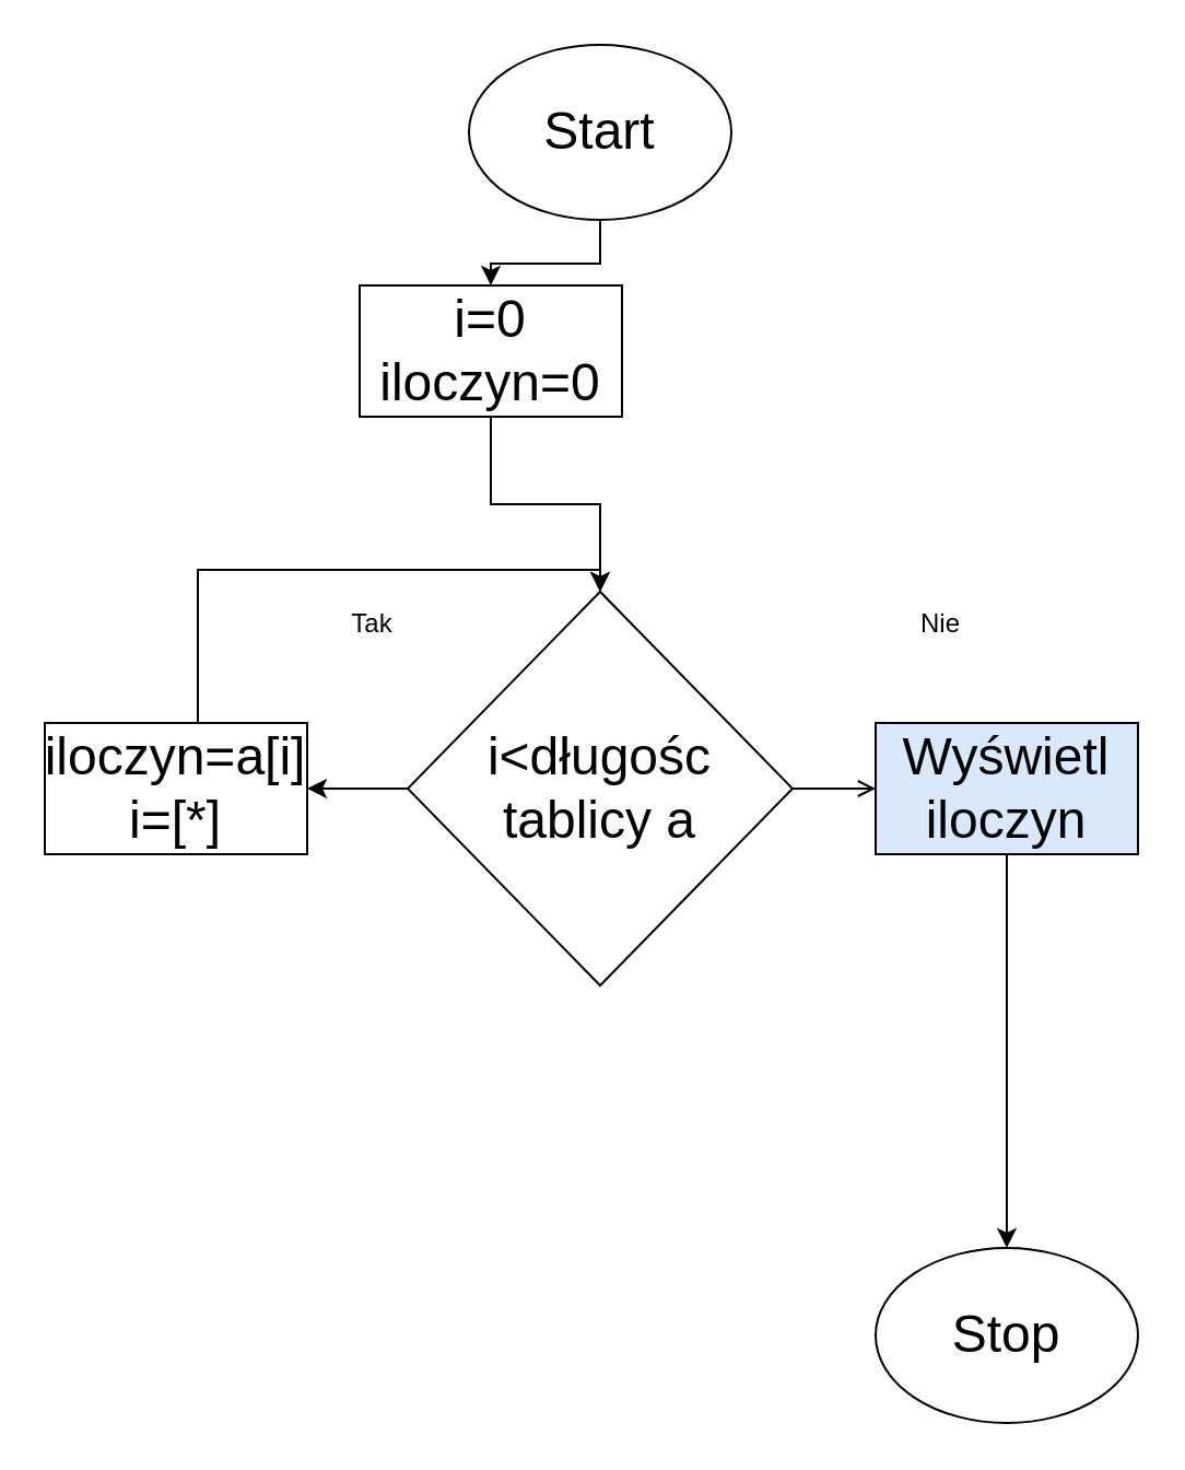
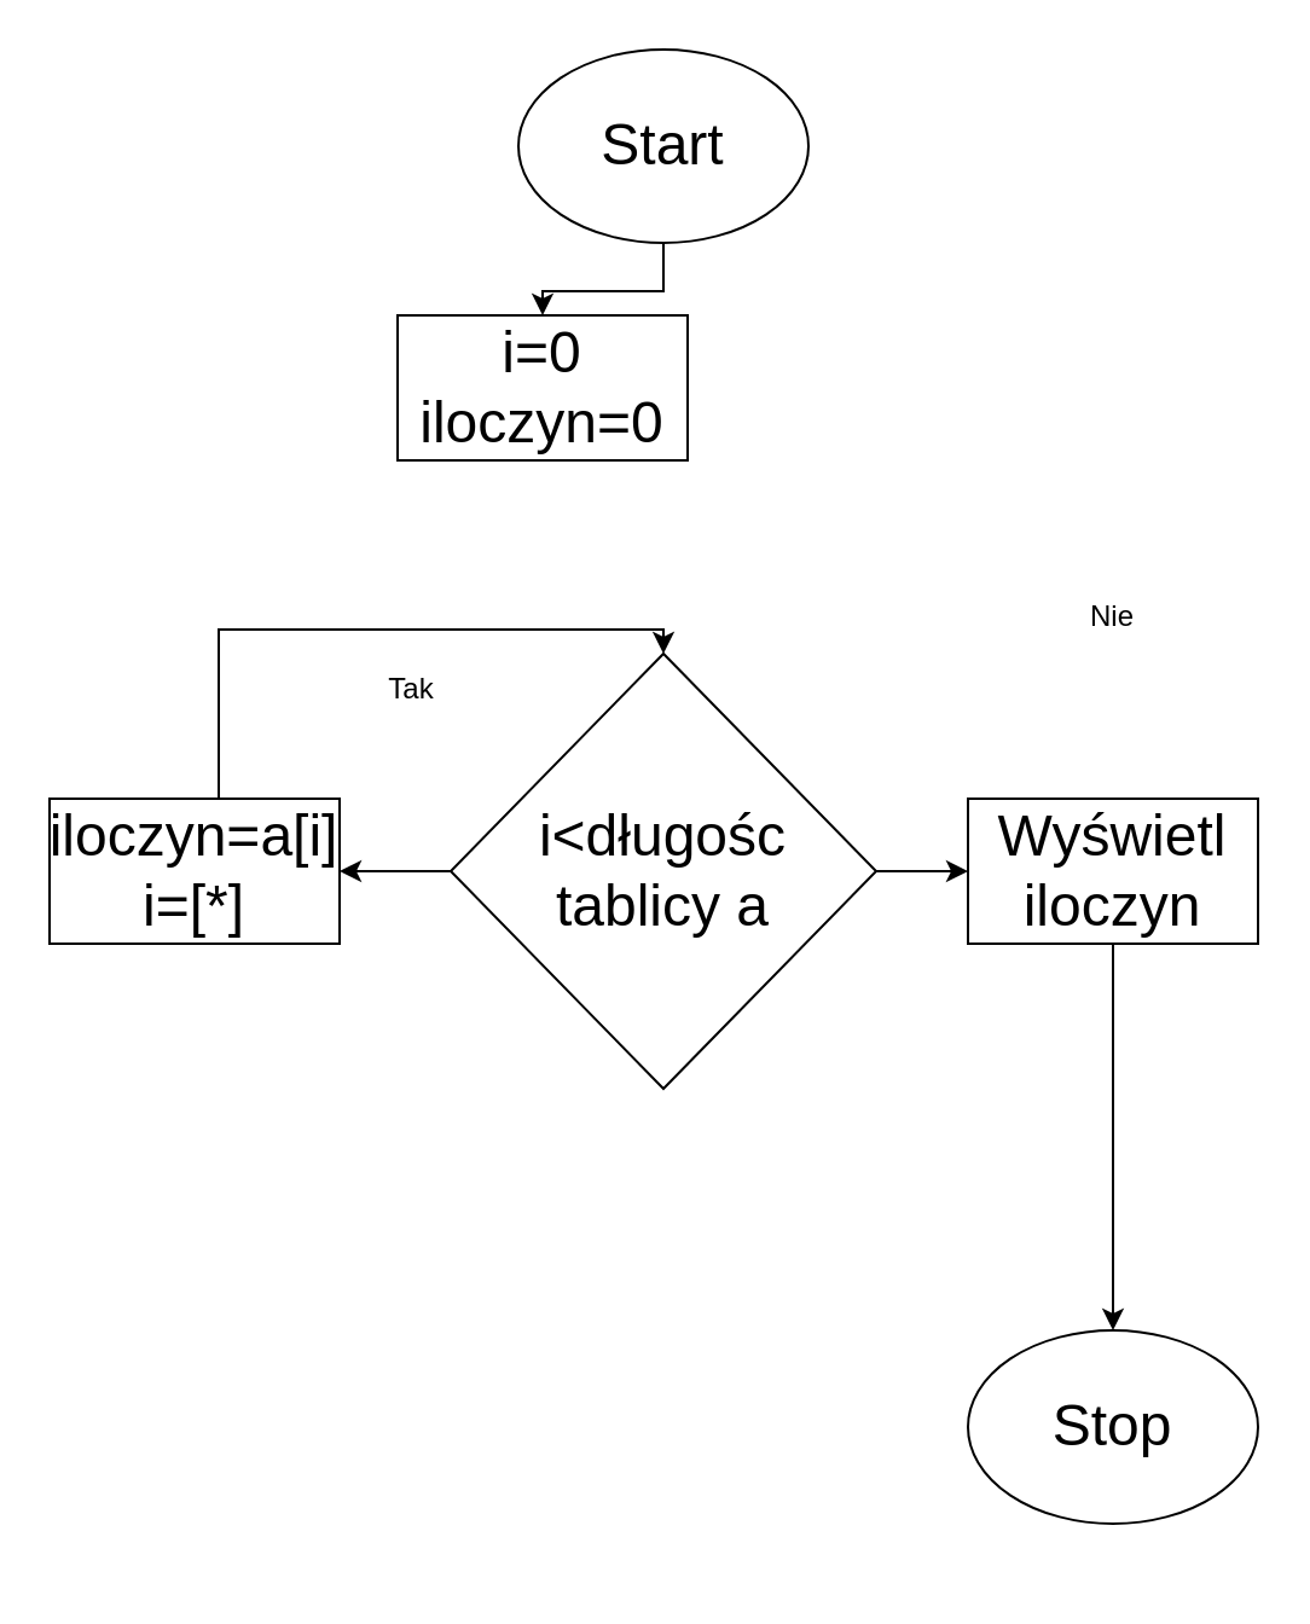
- <mxCell id="5" style="edgeStyle=orthogonalEdgeStyle;rounded=0;orthogonalLoop=1;jettySize=auto;html=1;entryX=0.5;entryY=0;entryDx=0;entryDy=0;fontSize=24;" parent="1" source="6" target="9" edge="1"><mxGeometry relative="1" as="geometry" /></mxCell>
- <mxCell id="15" value="Nie" style="text;html=1;strokeColor=none;fillColor=none;align=center;verticalAlign=middle;whiteSpace=wrap;rounded=0;" vertex="1" parent="1"><mxGeometry x="400" y="270" width="60" height="30" as="geometry" /></mxCell>
+ <mxCell id="15" value="Nie" style="text;html=1;strokeColor=none;fillColor=none;align=center;verticalAlign=middle;whiteSpace=wrap;rounded=0;" vertex="1" parent="1"><mxGeometry x="430" y="240" width="60" height="30" as="geometry" /></mxCell>
- <mxCell id="7" style="edgeStyle=orthogonalEdgeStyle;rounded=0;orthogonalLoop=1;jettySize=auto;html=1;entryX=0;entryY=0.5;entryDx=0;entryDy=0;fontSize=24;endArrow=open;" parent="1" source="9" target="13" edge="1"><mxGeometry relative="1" as="geometry" /></mxCell>
+ <mxCell id="7" style="edgeStyle=orthogonalEdgeStyle;rounded=0;orthogonalLoop=1;jettySize=auto;html=1;entryX=0;entryY=0.5;entryDx=0;entryDy=0;fontSize=24;" parent="1" source="9" target="13" edge="1"><mxGeometry relative="1" as="geometry" /></mxCell>
- <mxCell id="13" value="Wyświetl iloczyn" style="rounded=0;whiteSpace=wrap;html=1;fontSize=24;fillColor=#dae8fc;" parent="1" vertex="1"><mxGeometry x="400" y="330" width="120" height="60" as="geometry" /></mxCell>
+ <mxCell id="13" value="Wyświetl iloczyn" style="rounded=0;whiteSpace=wrap;html=1;fontSize=24;" parent="1" vertex="1"><mxGeometry x="400" y="330" width="120" height="60" as="geometry" /></mxCell>
- <mxCell id="4" value="Stop" style="ellipse;whiteSpace=wrap;html=1;fontSize=24;" parent="1" vertex="1"><mxGeometry x="400" y="570" width="120" height="80" as="geometry" /></mxCell>
+ <mxCell id="4" value="Stop" style="ellipse;whiteSpace=wrap;html=1;fontSize=24;" parent="1" vertex="1"><mxGeometry x="400" y="550" width="120" height="80" as="geometry" /></mxCell>
